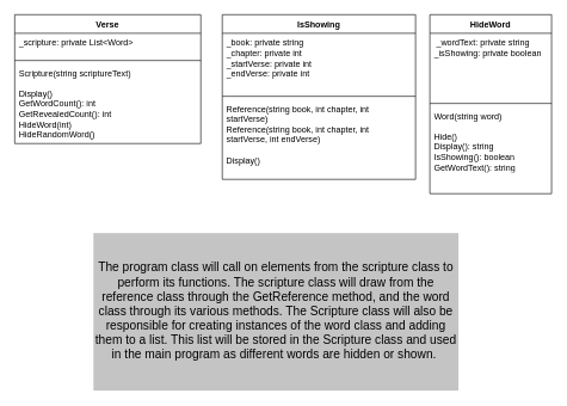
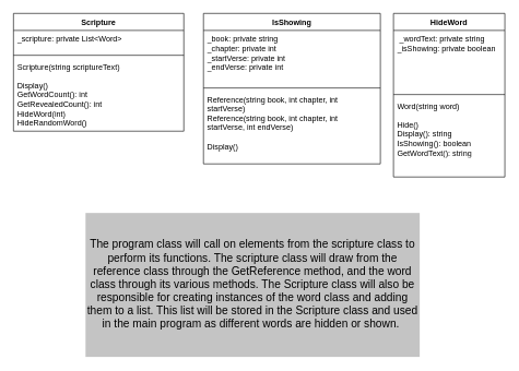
- <mxCell id="6" value="Verse" style="swimlane;fontStyle=1;align=center;verticalAlign=top;childLayout=stackLayout;horizontal=1;startSize=26;horizontalStack=0;resizeParent=1;resizeParentMax=0;resizeLast=0;collapsible=1;marginBottom=0;whiteSpace=wrap;html=1;" parent="1" vertex="1"><mxGeometry x="20" y="20" width="260" height="180" as="geometry" /></mxCell>
+ <mxCell id="6" value="Scripture" style="swimlane;fontStyle=1;align=center;verticalAlign=top;childLayout=stackLayout;horizontal=1;startSize=26;horizontalStack=0;resizeParent=1;resizeParentMax=0;resizeLast=0;collapsible=1;marginBottom=0;whiteSpace=wrap;html=1;" parent="1" vertex="1"><mxGeometry x="20" y="20" width="260" height="180" as="geometry" /></mxCell>
